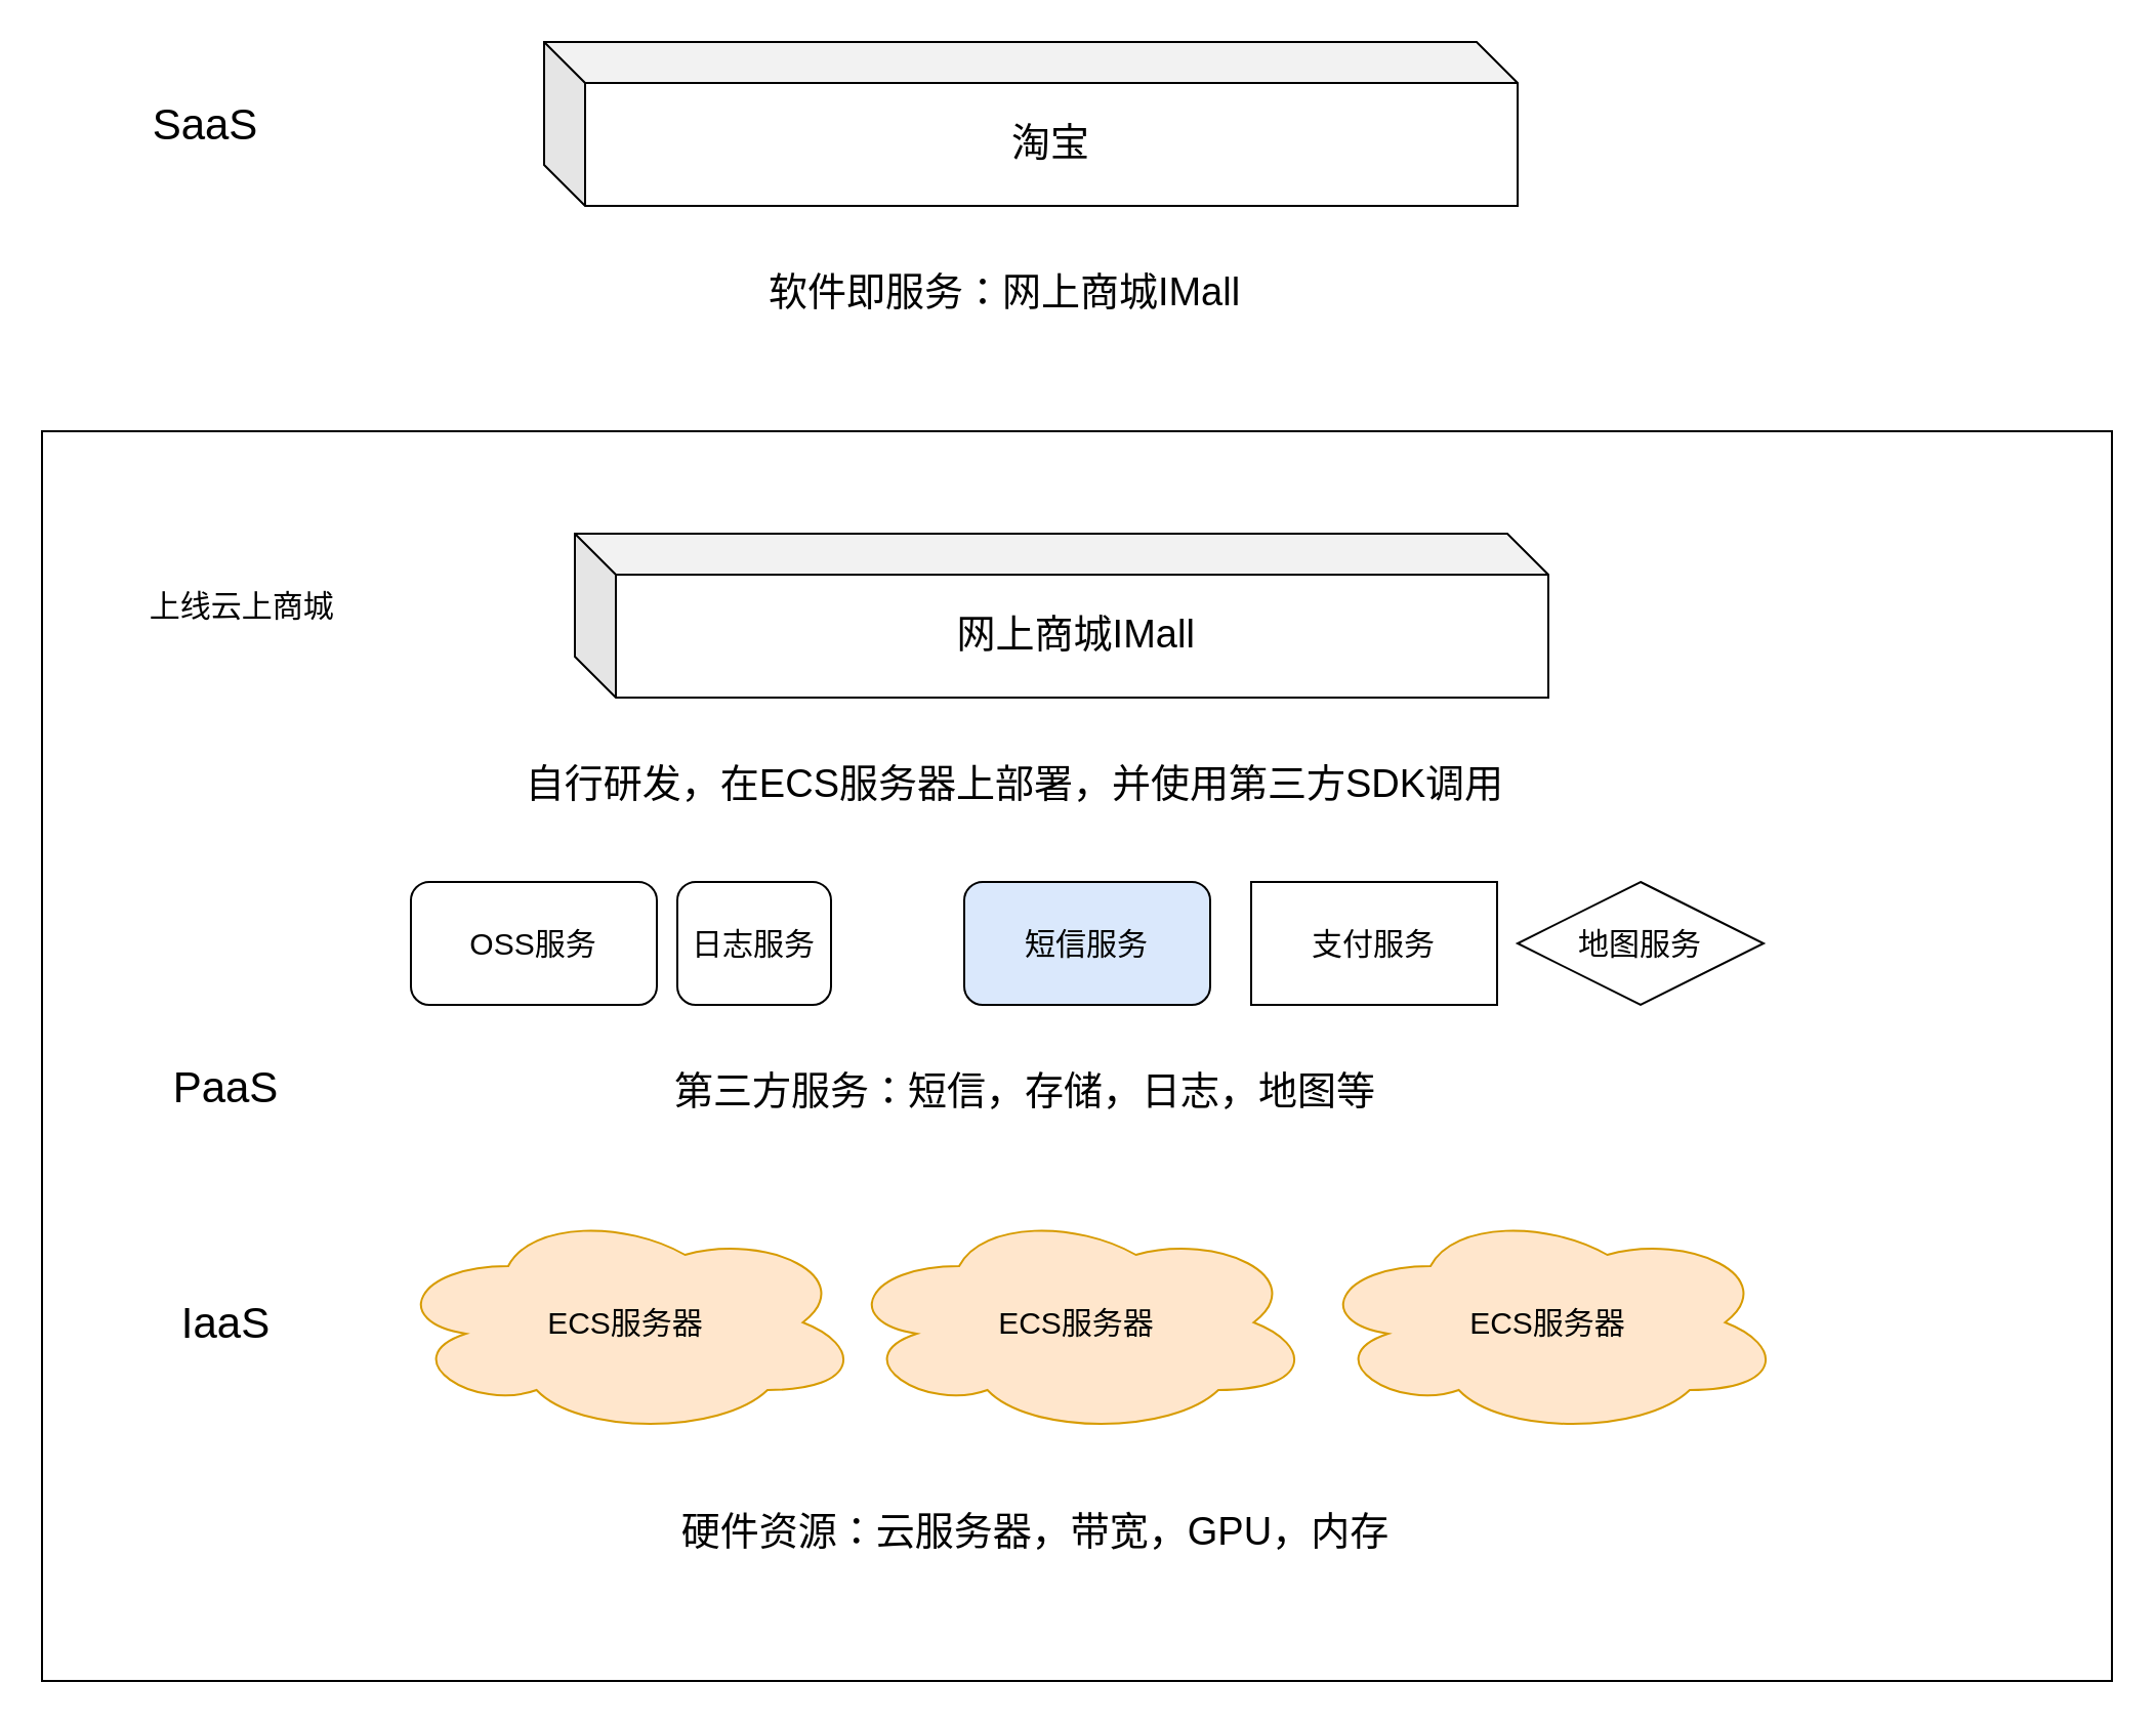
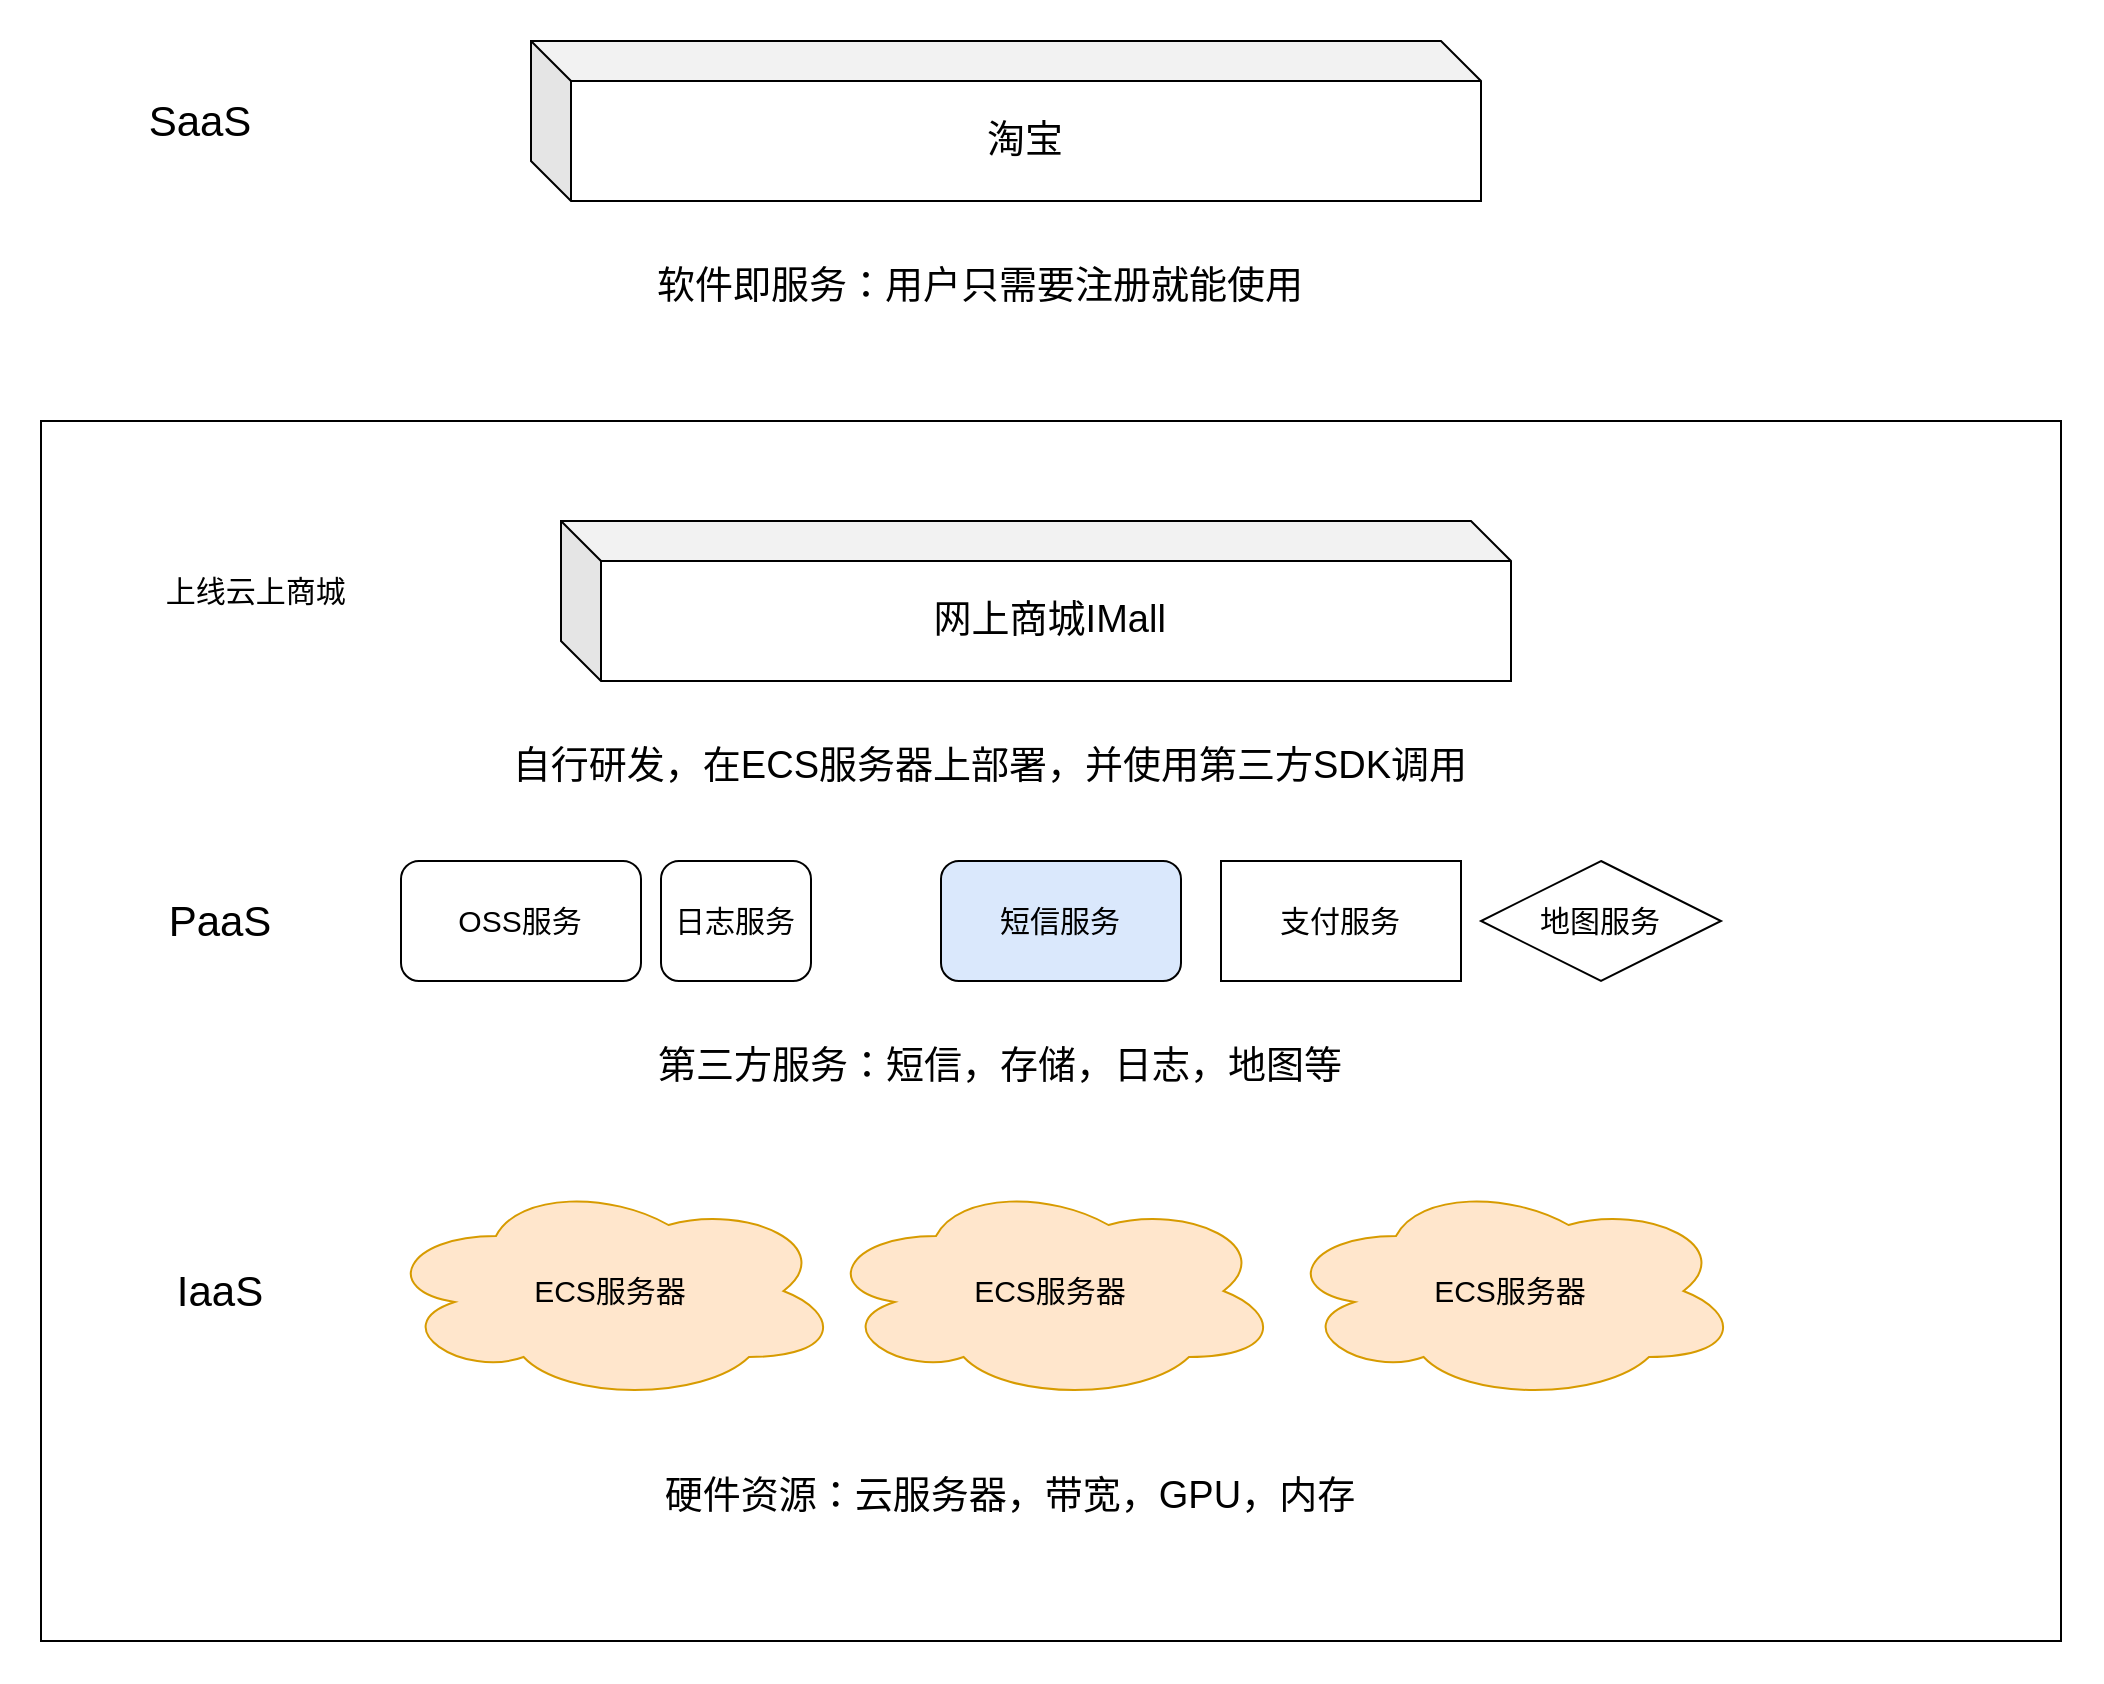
- <mxCell id="19" value="软件即服务：网上商城IMall" style="text;html=1;strokeColor=none;fillColor=none;align=center;verticalAlign=middle;whiteSpace=wrap;rounded=0;fontSize=19;" vertex="1" parent="1"><mxGeometry x="230" y="120" width="520" height="45" as="geometry" /></mxCell>
+ <mxCell id="19" value="软件即服务：用户只需要注册就能使用" style="text;html=1;strokeColor=none;fillColor=none;align=center;verticalAlign=middle;whiteSpace=wrap;rounded=0;fontSize=19;" vertex="1" parent="1"><mxGeometry x="230" y="120" width="520" height="45" as="geometry" /></mxCell>
- <mxCell id="5" value="上线云上商城&amp;nbsp;" style="text;html=1;strokeColor=none;fillColor=none;align=center;verticalAlign=middle;whiteSpace=wrap;rounded=0;fontSize=15;" vertex="1" parent="1"><mxGeometry x="30" y="280" width="180" height="30" as="geometry" /></mxCell>
+ <mxCell id="5" value="上线云上商城&amp;nbsp;" style="text;html=1;strokeColor=none;fillColor=none;align=center;verticalAlign=middle;whiteSpace=wrap;rounded=0;fontSize=15;" vertex="1" parent="1"><mxGeometry x="40" y="280" width="180" height="30" as="geometry" /></mxCell>
- <mxCell id="9" value="PaaS" style="text;html=1;strokeColor=none;fillColor=none;align=center;verticalAlign=middle;whiteSpace=wrap;rounded=0;fontSize=21;" vertex="1" parent="1"><mxGeometry x="70" y="520" width="80" height="20" as="geometry" /></mxCell>
+ <mxCell id="9" value="PaaS" style="text;html=1;strokeColor=none;fillColor=none;align=center;verticalAlign=middle;whiteSpace=wrap;rounded=0;fontSize=21;" vertex="1" parent="1"><mxGeometry x="70" y="450" width="80" height="20" as="geometry" /></mxCell>
